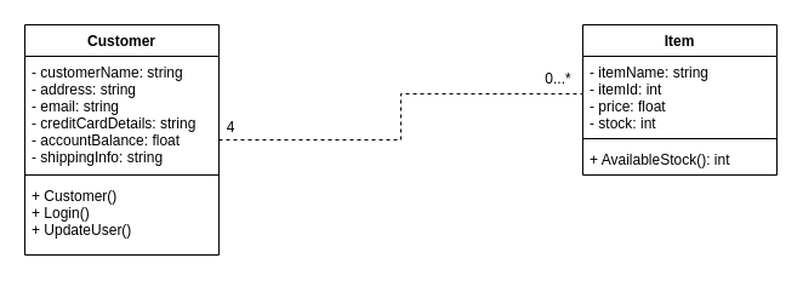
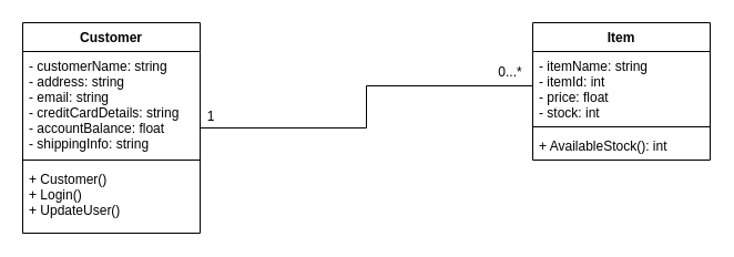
- <mxCell id="10" value="" style="endArrow=none;html=1;edgeStyle=orthogonalEdgeStyle;rounded=0;dashed=1;" parent="1" source="2" target="6" edge="1"><mxGeometry relative="1" as="geometry"><mxPoint x="250" y="110" as="sourcePoint" /><mxPoint x="414" y="110" as="targetPoint" /><Array as="points"><mxPoint x="330" y="115" /><mxPoint x="330" y="77" /></Array></mxGeometry></mxCell>
+ <mxCell id="10" value="" style="endArrow=none;html=1;edgeStyle=orthogonalEdgeStyle;rounded=0;" parent="1" source="2" target="6" edge="1"><mxGeometry relative="1" as="geometry"><mxPoint x="250" y="110" as="sourcePoint" /><mxPoint x="414" y="110" as="targetPoint" /><Array as="points"><mxPoint x="330" y="115" /><mxPoint x="330" y="77" /></Array></mxGeometry></mxCell>
- <mxCell id="11" value="4" style="text;html=1;strokeColor=none;fillColor=none;align=center;verticalAlign=middle;whiteSpace=wrap;rounded=0;" parent="1" vertex="1"><mxGeometry x="160" y="90" width="60" height="30" as="geometry" /></mxCell>
+ <mxCell id="11" value="1" style="text;html=1;strokeColor=none;fillColor=none;align=center;verticalAlign=middle;whiteSpace=wrap;rounded=0;" parent="1" vertex="1"><mxGeometry x="160" y="90" width="60" height="30" as="geometry" /></mxCell>
